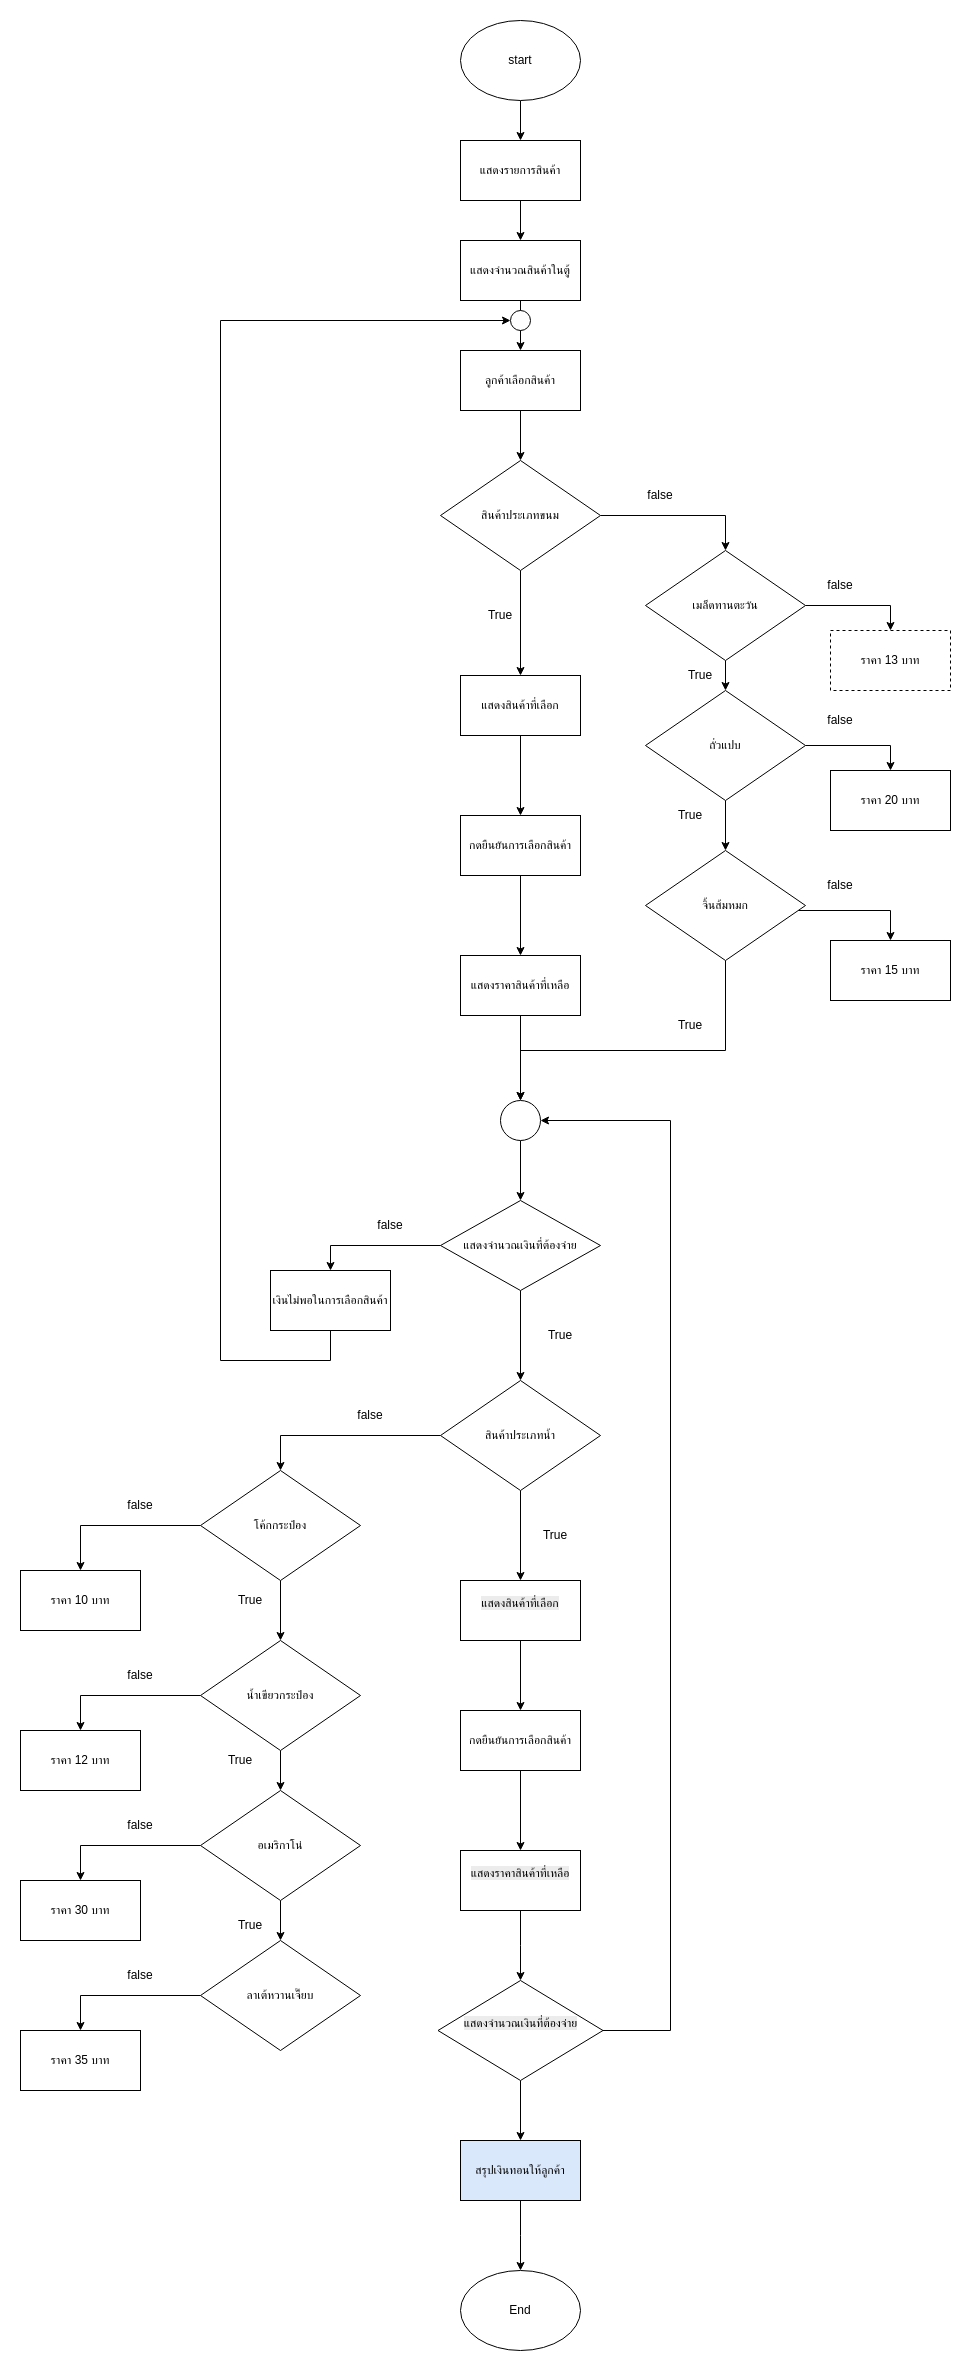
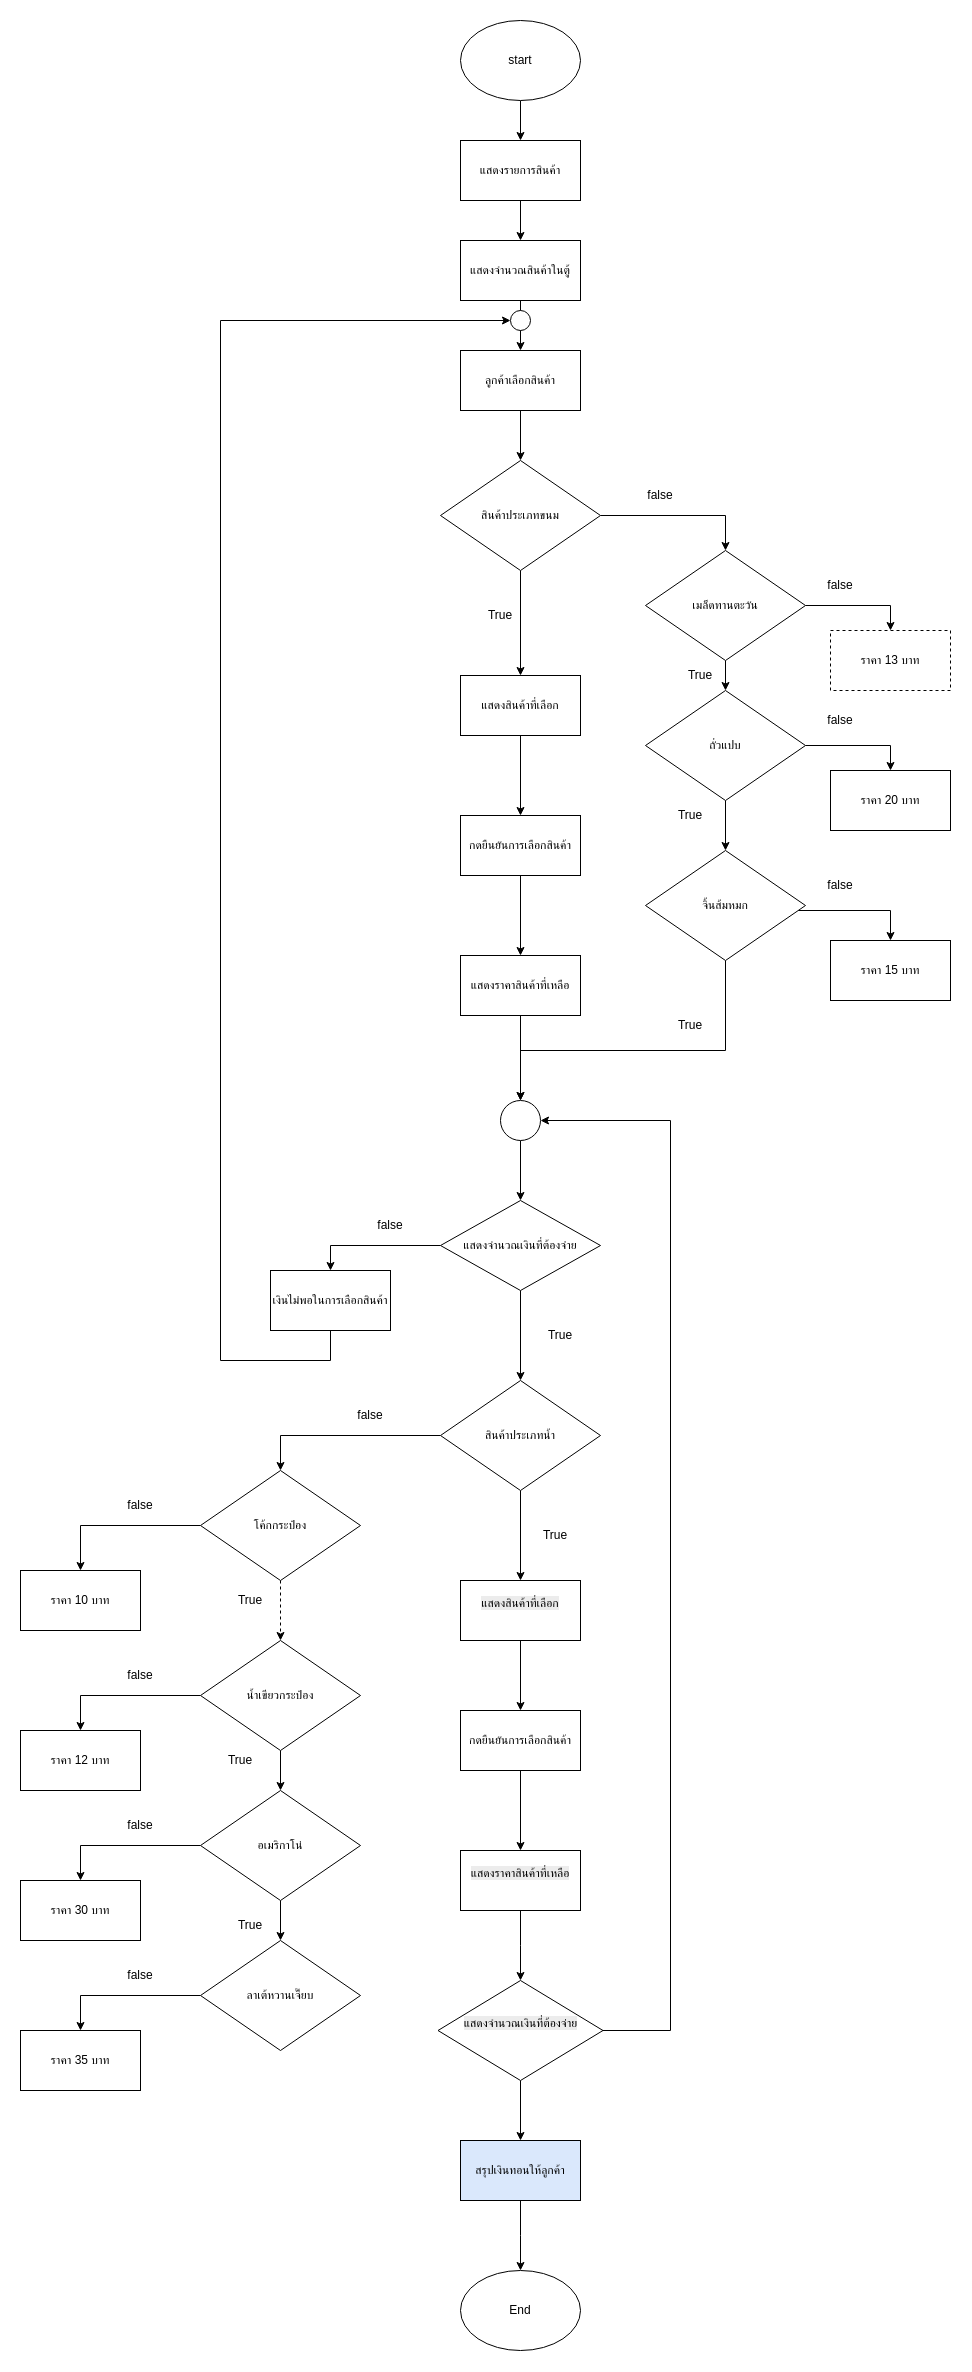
- <mxCell id="43" value="" style="edgeStyle=orthogonalEdgeStyle;rounded=0;orthogonalLoop=1;jettySize=auto;html=1;" parent="1" source="45" target="48" edge="1"><mxGeometry relative="1" as="geometry" /></mxCell>
+ <mxCell id="43" value="" style="edgeStyle=orthogonalEdgeStyle;rounded=0;orthogonalLoop=1;jettySize=auto;html=1;dashed=1;" parent="1" source="45" target="48" edge="1"><mxGeometry relative="1" as="geometry" /></mxCell>
